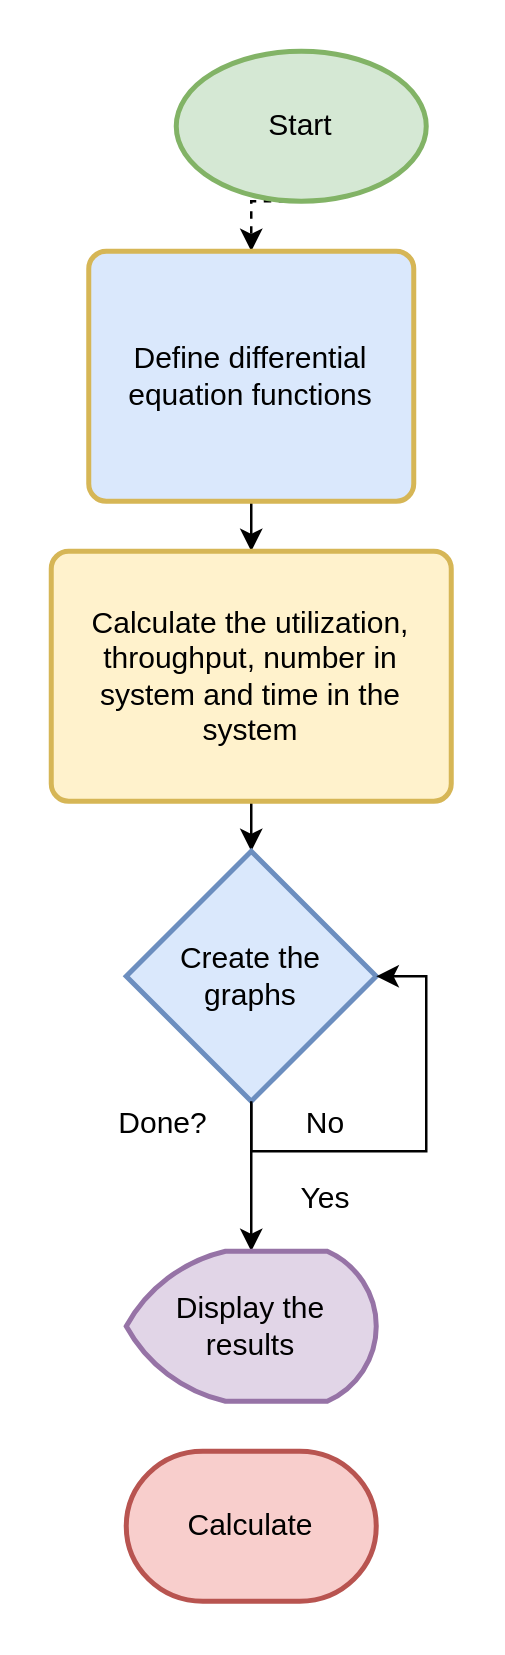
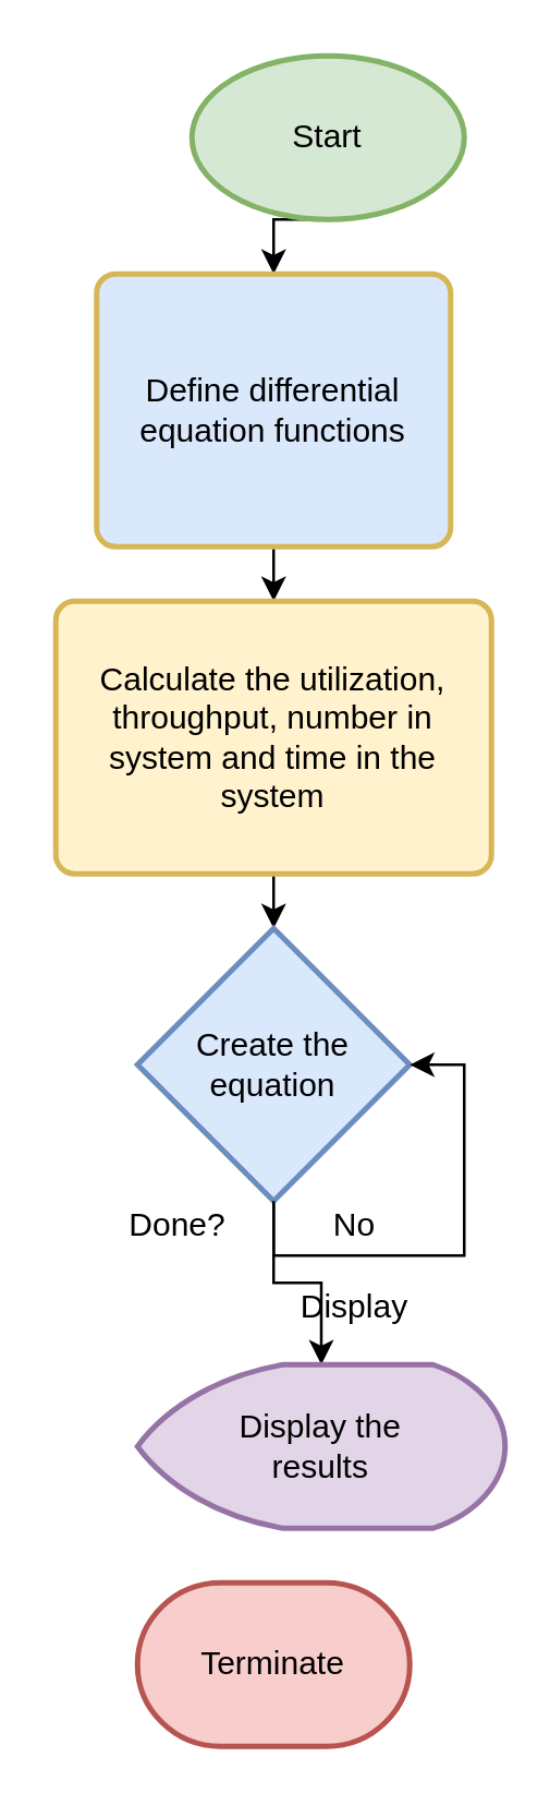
- <mxCell id="2" style="edgeStyle=orthogonalEdgeStyle;rounded=0;orthogonalLoop=1;jettySize=auto;html=1;exitX=0.5;exitY=1;exitDx=0;exitDy=0;exitPerimeter=0;entryX=0.5;entryY=0;entryDx=0;entryDy=0;dashed=1;" edge="1" parent="1" source="3" target="5"><mxGeometry relative="1" as="geometry" /></mxCell>
+ <mxCell id="2" style="edgeStyle=orthogonalEdgeStyle;rounded=0;orthogonalLoop=1;jettySize=auto;html=1;exitX=0.5;exitY=1;exitDx=0;exitDy=0;exitPerimeter=0;entryX=0.5;entryY=0;entryDx=0;entryDy=0;" edge="1" parent="1" source="3" target="5"><mxGeometry relative="1" as="geometry" /></mxCell>
- <mxCell id="9" value="Create the&lt;br&gt;graphs" style="strokeWidth=2;html=1;shape=mxgraph.flowchart.decision;whiteSpace=wrap;fillColor=#dae8fc;strokeColor=#6c8ebf;" vertex="1" parent="1"><mxGeometry x="50" y="340" width="100" height="100" as="geometry" /></mxCell>
+ <mxCell id="9" value="Create the&lt;br&gt;equation" style="strokeWidth=2;html=1;shape=mxgraph.flowchart.decision;whiteSpace=wrap;fillColor=#dae8fc;strokeColor=#6c8ebf;" vertex="1" parent="1"><mxGeometry x="50" y="340" width="100" height="100" as="geometry" /></mxCell>
- <mxCell id="13" value="Yes" style="text;html=1;strokeColor=none;fillColor=none;align=center;verticalAlign=middle;whiteSpace=wrap;rounded=0;" vertex="1" parent="1"><mxGeometry x="100" y="464" width="60" height="30" as="geometry" /></mxCell>
+ <mxCell id="13" value="Display" style="text;html=1;strokeColor=none;fillColor=none;align=center;verticalAlign=middle;whiteSpace=wrap;rounded=0;" vertex="1" parent="1"><mxGeometry x="100" y="464" width="60" height="30" as="geometry" /></mxCell>
- <mxCell id="14" value="Display the&lt;br&gt;results" style="strokeWidth=2;html=1;shape=mxgraph.flowchart.display;whiteSpace=wrap;fillColor=#e1d5e7;strokeColor=#9673a6;" vertex="1" parent="1"><mxGeometry x="50" y="500" width="100" height="60" as="geometry" /></mxCell>
+ <mxCell id="14" value="Display the&lt;br&gt;results" style="strokeWidth=2;html=1;shape=mxgraph.flowchart.display;whiteSpace=wrap;fillColor=#e1d5e7;strokeColor=#9673a6;" vertex="1" parent="1"><mxGeometry x="50" y="500" width="135" height="60" as="geometry" /></mxCell>
- <mxCell id="15" value="Calculate" style="strokeWidth=2;html=1;shape=mxgraph.flowchart.terminator;whiteSpace=wrap;fillColor=#f8cecc;strokeColor=#b85450;" vertex="1" parent="1"><mxGeometry x="50" y="580" width="100" height="60" as="geometry" /></mxCell>
+ <mxCell id="15" value="Terminate" style="strokeWidth=2;html=1;shape=mxgraph.flowchart.terminator;whiteSpace=wrap;fillColor=#f8cecc;strokeColor=#b85450;" vertex="1" parent="1"><mxGeometry x="50" y="580" width="100" height="60" as="geometry" /></mxCell>
